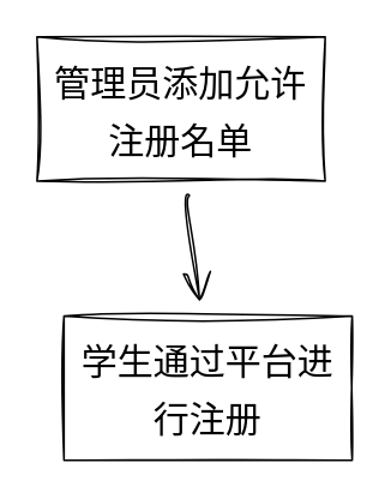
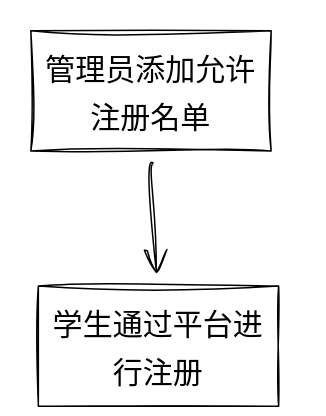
- <mxCell id="4" value="&lt;font style=&quot;font-size: 20px;&quot;&gt;学生通过平台进行注册&lt;br&gt;&lt;/font&gt;" style="rounded=0;whiteSpace=wrap;html=1;sketch=1;hachureGap=4;jiggle=2;curveFitting=1;fontFamily=Architects Daughter;fontSize=26;align=center;fontSource=https%3A%2F%2Ffonts.googleapis.com%2Fcss%3Ffamily%3DArchitects%2BDaughter;" vertex="1" parent="1"><mxGeometry x="35" y="175" width="160" height="80" as="geometry" /></mxCell>
+ <mxCell id="4" value="&lt;font style=&quot;font-size: 20px;&quot;&gt;学生通过平台进行注册&lt;br&gt;&lt;/font&gt;" style="rounded=0;whiteSpace=wrap;html=1;sketch=1;hachureGap=4;jiggle=2;curveFitting=1;fontFamily=Architects Daughter;fontSize=26;align=center;fontSource=https%3A%2F%2Ffonts.googleapis.com%2Fcss%3Ffamily%3DArchitects%2BDaughter;" vertex="1" parent="1"><mxGeometry x="25" y="190" width="160" height="80" as="geometry" /></mxCell>
